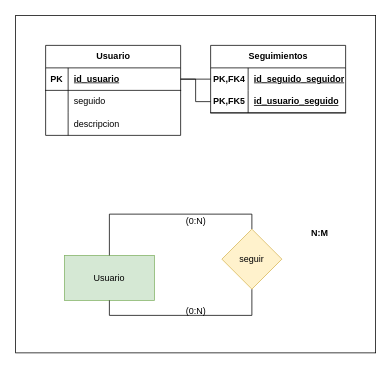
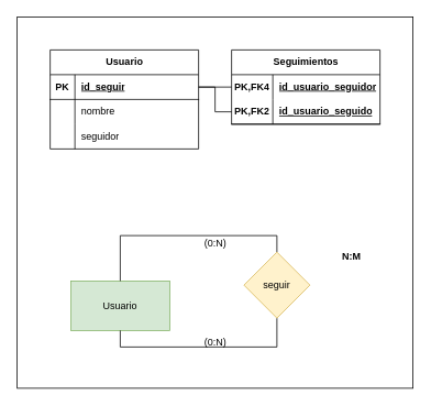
- <mxCell id="7" value="id_usuario" style="shape=partialRectangle;connectable=0;fillColor=none;top=0;left=0;bottom=0;right=0;align=left;spacingLeft=6;fontStyle=5;overflow=hidden;whiteSpace=wrap;html=1;" vertex="1" parent="5"><mxGeometry x="30" width="150" height="30" as="geometry"><mxRectangle width="150" height="30" as="alternateBounds" /></mxGeometry></mxCell>
+ <mxCell id="7" value="id_seguir" style="shape=partialRectangle;connectable=0;fillColor=none;top=0;left=0;bottom=0;right=0;align=left;spacingLeft=6;fontStyle=5;overflow=hidden;whiteSpace=wrap;html=1;" vertex="1" parent="5"><mxGeometry x="30" width="150" height="30" as="geometry"><mxRectangle width="150" height="30" as="alternateBounds" /></mxGeometry></mxCell>
- <mxCell id="17" value="id_seguido_seguidor" style="shape=partialRectangle;connectable=0;fillColor=none;top=0;left=0;bottom=0;right=0;align=left;spacingLeft=6;fontStyle=5;overflow=hidden;whiteSpace=wrap;html=1;" vertex="1" parent="15"><mxGeometry x="50" width="130" height="30" as="geometry"><mxRectangle width="130" height="30" as="alternateBounds" /></mxGeometry></mxCell>
+ <mxCell id="17" value="id_usuario_seguidor" style="shape=partialRectangle;connectable=0;fillColor=none;top=0;left=0;bottom=0;right=0;align=left;spacingLeft=6;fontStyle=5;overflow=hidden;whiteSpace=wrap;html=1;" vertex="1" parent="15"><mxGeometry x="50" width="130" height="30" as="geometry"><mxRectangle width="130" height="30" as="alternateBounds" /></mxGeometry></mxCell>
- <mxCell id="10" value="seguido" style="shape=partialRectangle;connectable=0;fillColor=none;top=0;left=0;bottom=0;right=0;align=left;spacingLeft=6;overflow=hidden;whiteSpace=wrap;html=1;" vertex="1" parent="8"><mxGeometry x="30" width="150" height="30" as="geometry"><mxRectangle width="150" height="30" as="alternateBounds" /></mxGeometry></mxCell>
+ <mxCell id="10" value="nombre" style="shape=partialRectangle;connectable=0;fillColor=none;top=0;left=0;bottom=0;right=0;align=left;spacingLeft=6;overflow=hidden;whiteSpace=wrap;html=1;" vertex="1" parent="8"><mxGeometry x="30" width="150" height="30" as="geometry"><mxRectangle width="150" height="30" as="alternateBounds" /></mxGeometry></mxCell>
- <mxCell id="19" value="PK,FK5" style="shape=partialRectangle;connectable=0;fillColor=none;top=0;left=0;bottom=0;right=0;fontStyle=1;overflow=hidden;whiteSpace=wrap;html=1;" vertex="1" parent="18"><mxGeometry width="50" height="30" as="geometry"><mxRectangle width="50" height="30" as="alternateBounds" /></mxGeometry></mxCell>
+ <mxCell id="19" value="PK,FK2" style="shape=partialRectangle;connectable=0;fillColor=none;top=0;left=0;bottom=0;right=0;fontStyle=1;overflow=hidden;whiteSpace=wrap;html=1;" vertex="1" parent="18"><mxGeometry width="50" height="30" as="geometry"><mxRectangle width="50" height="30" as="alternateBounds" /></mxGeometry></mxCell>
- <mxCell id="13" value="descripcion" style="shape=partialRectangle;connectable=0;fillColor=none;top=0;left=0;bottom=0;right=0;align=left;spacingLeft=6;overflow=hidden;whiteSpace=wrap;html=1;" vertex="1" parent="11"><mxGeometry x="30" width="150" height="30" as="geometry"><mxRectangle width="150" height="30" as="alternateBounds" /></mxGeometry></mxCell>
+ <mxCell id="13" value="seguidor" style="shape=partialRectangle;connectable=0;fillColor=none;top=0;left=0;bottom=0;right=0;align=left;spacingLeft=6;overflow=hidden;whiteSpace=wrap;html=1;" vertex="1" parent="11"><mxGeometry x="30" width="150" height="30" as="geometry"><mxRectangle width="150" height="30" as="alternateBounds" /></mxGeometry></mxCell>
